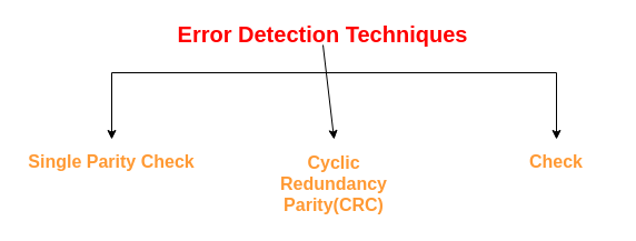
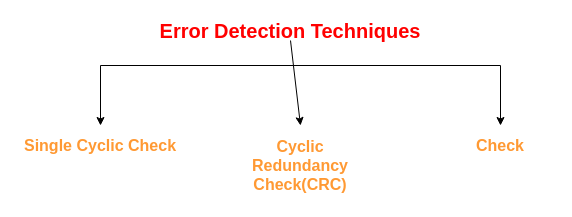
- <mxCell id="7" value="&lt;b&gt;&lt;font style=&quot;font-size: 16px&quot; color=&quot;#ff9933&quot;&gt;Single Parity Check&lt;/font&gt;&lt;/b&gt;" style="text;html=1;strokeColor=none;fillColor=none;align=center;verticalAlign=middle;whiteSpace=wrap;rounded=0;" vertex="1" parent="1"><mxGeometry x="20" y="135" width="160" height="20" as="geometry" /></mxCell>
+ <mxCell id="7" value="&lt;b&gt;&lt;font style=&quot;font-size: 16px&quot; color=&quot;#ff9933&quot;&gt;Single Cyclic Check&lt;/font&gt;&lt;/b&gt;" style="text;html=1;strokeColor=none;fillColor=none;align=center;verticalAlign=middle;whiteSpace=wrap;rounded=0;" vertex="1" parent="1"><mxGeometry x="20" y="135" width="160" height="20" as="geometry" /></mxCell>
- <mxCell id="8" value="&lt;b&gt;&lt;font style=&quot;font-size: 16px&quot; color=&quot;#ff9933&quot;&gt;Cyclic Redundancy Parity(CRC)&lt;br&gt;&lt;/font&gt;&lt;/b&gt;" style="text;html=1;strokeColor=none;fillColor=none;align=center;verticalAlign=middle;whiteSpace=wrap;rounded=0;" vertex="1" parent="1"><mxGeometry x="240" y="135" width="120" height="60" as="geometry" /></mxCell>
+ <mxCell id="8" value="&lt;b&gt;&lt;font style=&quot;font-size: 16px&quot; color=&quot;#ff9933&quot;&gt;Cyclic Redundancy Check(CRC)&lt;br&gt;&lt;/font&gt;&lt;/b&gt;" style="text;html=1;strokeColor=none;fillColor=none;align=center;verticalAlign=middle;whiteSpace=wrap;rounded=0;" vertex="1" parent="1"><mxGeometry x="240" y="135" width="120" height="60" as="geometry" /></mxCell>
